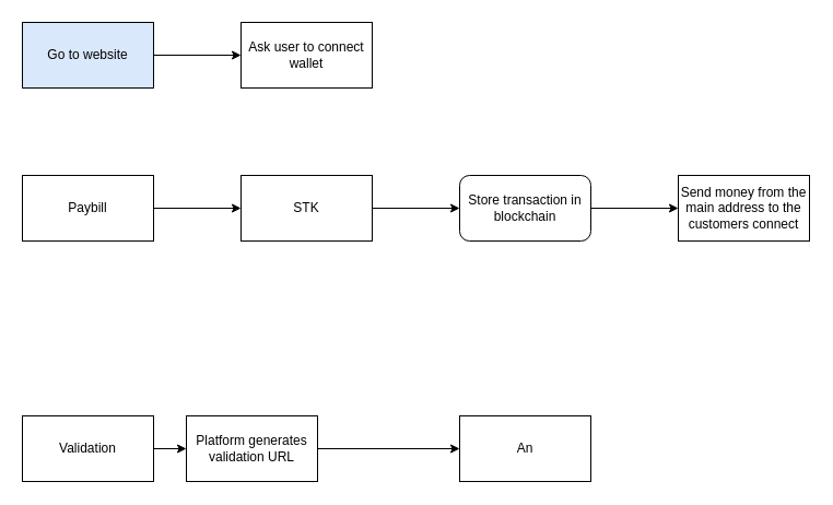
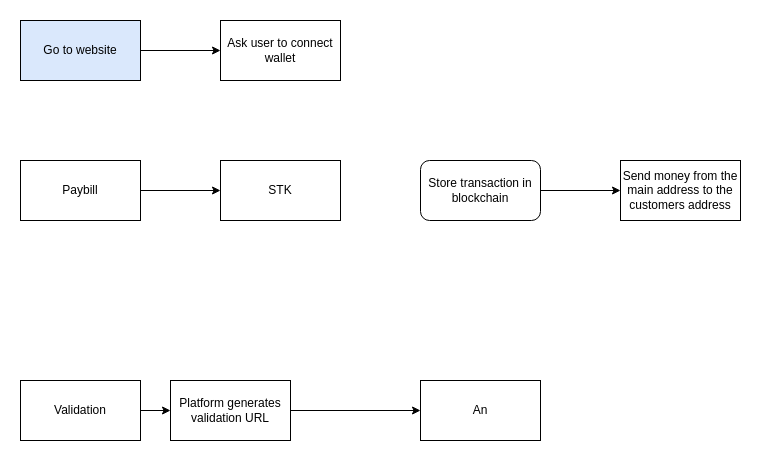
- <mxCell id="4" value="" style="edgeStyle=orthogonalEdgeStyle;rounded=0;orthogonalLoop=1;jettySize=auto;html=1;" parent="1" source="5" target="7" edge="1"><mxGeometry relative="1" as="geometry" /></mxCell>
- <mxCell id="8" value="Send money from the main address to the customers connect" style="rounded=0;whiteSpace=wrap;html=1;" parent="1" vertex="1"><mxGeometry x="620" y="160" width="120" height="60" as="geometry" /></mxCell>
+ <mxCell id="8" value="Send money from the main address to the customers address" style="rounded=0;whiteSpace=wrap;html=1;" parent="1" vertex="1"><mxGeometry x="620" y="160" width="120" height="60" as="geometry" /></mxCell>
